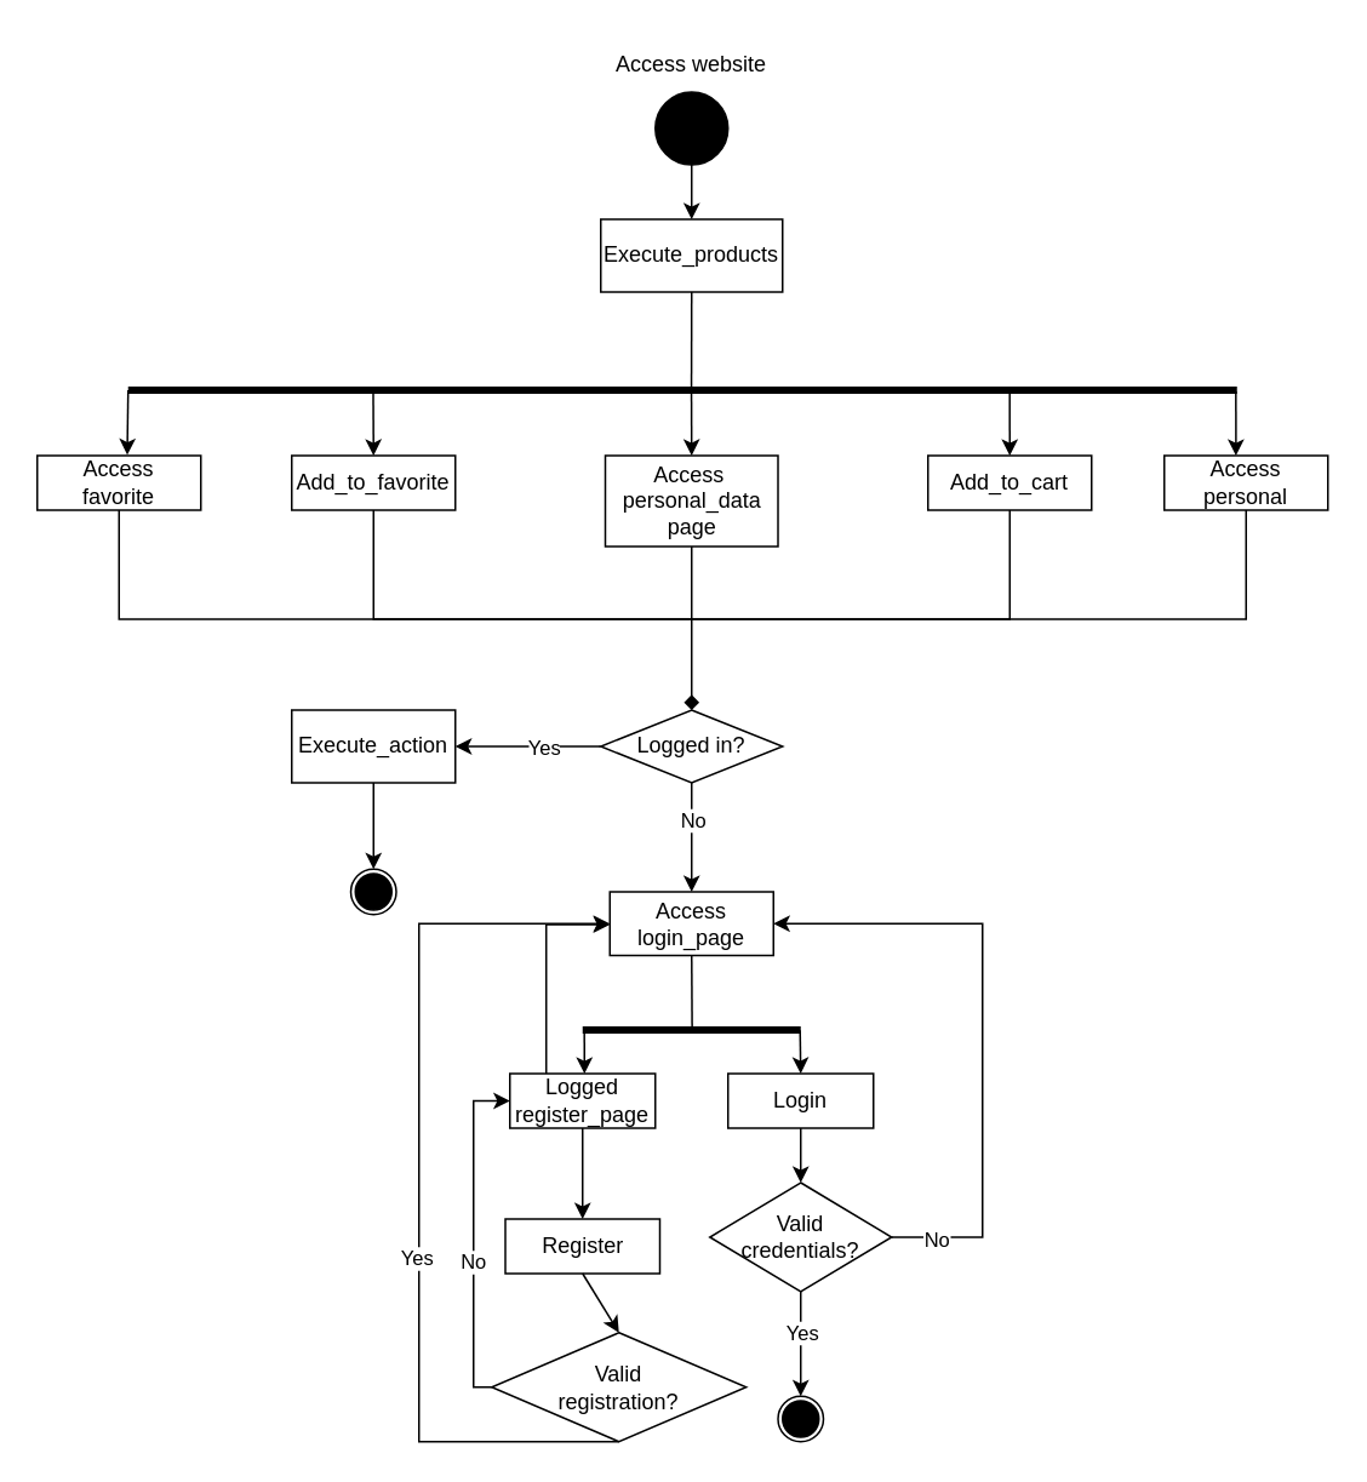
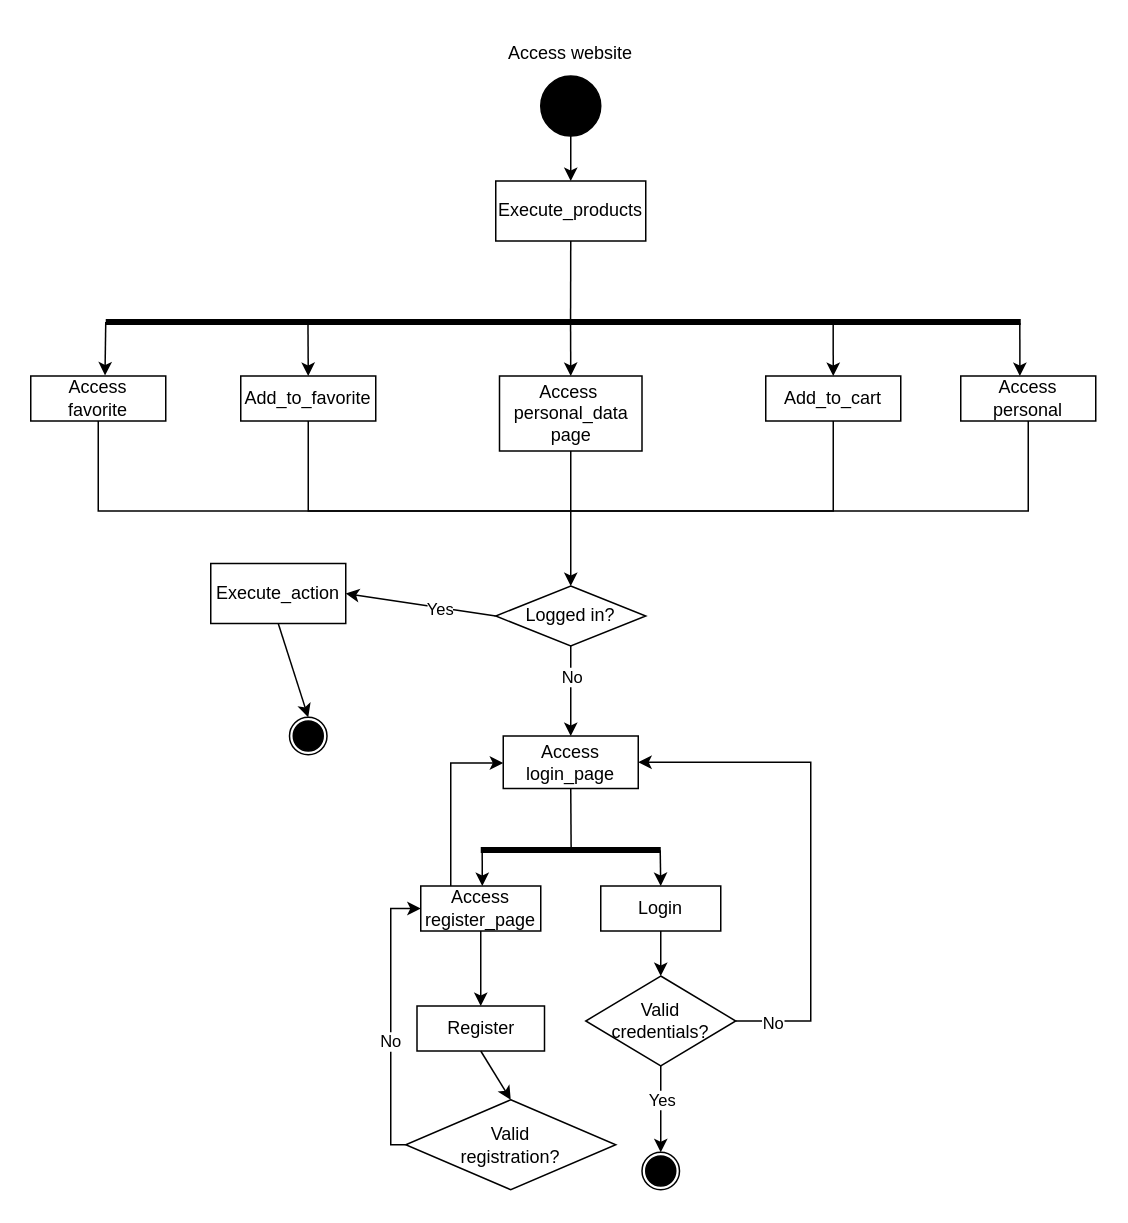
- <mxCell id="16" value="" style="endArrow=diamond;html=1;rounded=0;elbow=vertical;exitX=0.5;exitY=1;exitDx=0;exitDy=0;entryX=0.5;entryY=0;entryDx=0;entryDy=0;" edge="1" parent="1" source="15" target="17"><mxGeometry width="50" height="50" relative="1" as="geometry"><mxPoint x="370" y="410" as="sourcePoint" /><mxPoint x="380" y="340" as="targetPoint" /></mxGeometry></mxCell>
+ <mxCell id="16" value="" style="endArrow=classic;html=1;rounded=0;elbow=vertical;exitX=0.5;exitY=1;exitDx=0;exitDy=0;entryX=0.5;entryY=0;entryDx=0;entryDy=0;" edge="1" parent="1" source="15" target="17"><mxGeometry width="50" height="50" relative="1" as="geometry"><mxPoint x="370" y="410" as="sourcePoint" /><mxPoint x="380" y="340" as="targetPoint" /></mxGeometry></mxCell>
- <mxCell id="29" value="Execute_action" style="rounded=0;whiteSpace=wrap;html=1;strokeColor=#000000;fillColor=#FFFFFF;" vertex="1" parent="1"><mxGeometry x="160" y="390" width="90" height="40" as="geometry" /></mxCell>
+ <mxCell id="29" value="Execute_action" style="rounded=0;whiteSpace=wrap;html=1;strokeColor=#000000;fillColor=#FFFFFF;" vertex="1" parent="1"><mxGeometry x="140" y="375" width="90" height="40" as="geometry" /></mxCell>
- <mxCell id="35" value="Logged&lt;br&gt;register_page" style="rounded=0;whiteSpace=wrap;html=1;strokeColor=#000000;fillColor=#FFFFFF;" vertex="1" parent="1"><mxGeometry x="280" y="590" width="80" height="30" as="geometry" /></mxCell>
+ <mxCell id="35" value="Access&lt;br&gt;register_page" style="rounded=0;whiteSpace=wrap;html=1;strokeColor=#000000;fillColor=#FFFFFF;" vertex="1" parent="1"><mxGeometry x="280" y="590" width="80" height="30" as="geometry" /></mxCell>
- <mxCell id="46" value="" style="endArrow=classic;html=1;rounded=0;exitX=0.5;exitY=1;exitDx=0;exitDy=0;entryX=0;entryY=0.5;entryDx=0;entryDy=0;edgeStyle=elbowEdgeStyle;" edge="1" parent="1" source="45" target="22"><mxGeometry width="50" height="50" relative="1" as="geometry"><mxPoint x="300" y="790" as="sourcePoint" /><mxPoint x="320" y="760" as="targetPoint" /><Array as="points"><mxPoint x="230" y="610" /></Array></mxGeometry></mxCell>
- <mxCell id="47" value="Yes" style="edgeLabel;html=1;align=center;verticalAlign=middle;resizable=0;points=[];" vertex="1" connectable="0" parent="46"><mxGeometry x="-0.393" y="2" relative="1" as="geometry"><mxPoint y="-59" as="offset" /></mxGeometry></mxCell>
